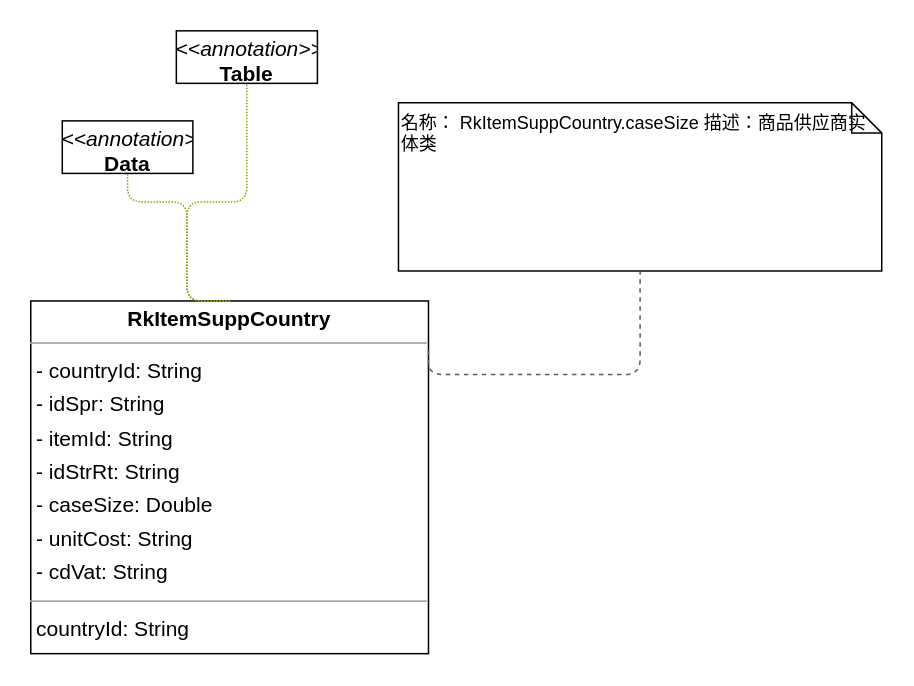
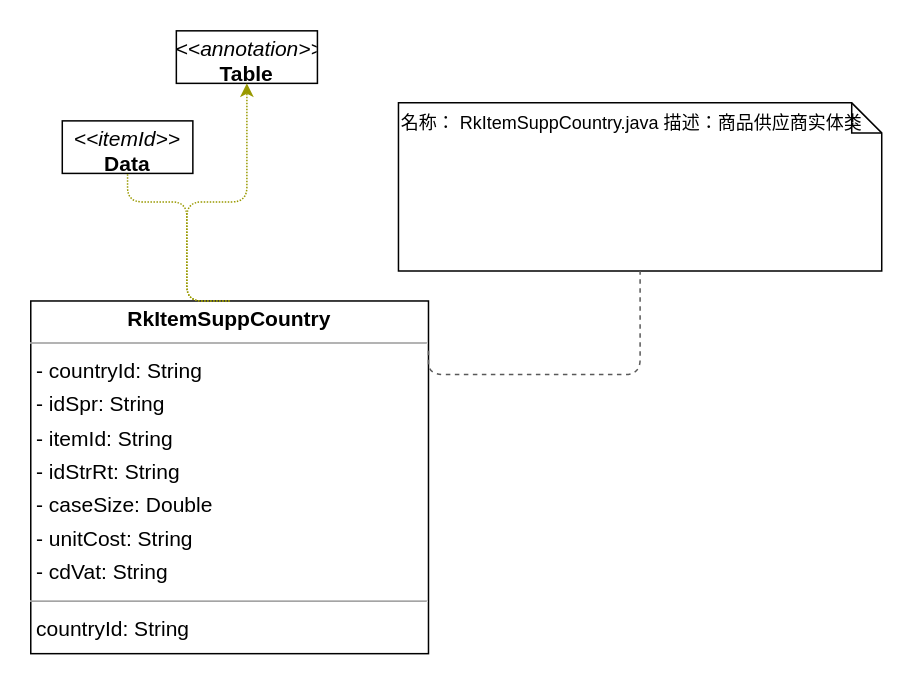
- <mxCell id="8" value="" style="html=1;rounded=1;edgeStyle=orthogonalEdgeStyle;dashed=1;dashPattern=1 1;startArrow=none;endArrow=none;strokeColor=#999900;exitX=0.500;exitY=0.000;exitDx=0;exitDy=0;entryX=0.500;entryY=1.001;entryDx=0;entryDy=0;" edge="1" parent="1" source="3" target="4"><mxGeometry width="50" height="50" relative="1" as="geometry"><Array as="points"><mxPoint x="124" y="134" /><mxPoint x="164" y="134" /></Array></mxGeometry></mxCell>
+ <mxCell id="8" value="" style="html=1;rounded=1;edgeStyle=orthogonalEdgeStyle;dashed=1;dashPattern=1 1;startArrow=none;endArrow=classic;strokeColor=#999900;exitX=0.500;exitY=0.000;exitDx=0;exitDy=0;entryX=0.500;entryY=1.001;entryDx=0;entryDy=0;" edge="1" parent="1" source="3" target="4"><mxGeometry width="50" height="50" relative="1" as="geometry"><Array as="points"><mxPoint x="124" y="134" /><mxPoint x="164" y="134" /></Array></mxGeometry></mxCell>
- <mxCell id="5" value="名称： RkItemSuppCountry.caseSize 描述：商品供应商实体类" style="shape=note;size=20;whiteSpace=wrap;html=1;verticalAlign=top;align=left;" vertex="1" parent="1"><mxGeometry x="265" y="68" width="322" height="112" as="geometry" /></mxCell>
+ <mxCell id="5" value="名称： RkItemSuppCountry.java 描述：商品供应商实体类" style="shape=note;size=20;whiteSpace=wrap;html=1;verticalAlign=top;align=left;" vertex="1" parent="1"><mxGeometry x="265" y="68" width="322" height="112" as="geometry" /></mxCell>
- <mxCell id="2" value="&lt;p style=&quot;margin:0px;margin-top:4px;text-align:center;&quot;&gt;&lt;i&gt;&amp;lt;&amp;lt;annotation&amp;gt;&amp;gt;&lt;/i&gt;&lt;br/&gt;&lt;b&gt;Data&lt;/b&gt;&lt;/p&gt;&lt;hr size=&quot;1&quot;/&gt;" style="verticalAlign=top;align=left;overflow=fill;fontSize=14;fontFamily=Helvetica;html=1;rounded=0;shadow=0;comic=0;labelBackgroundColor=none;strokeWidth=1;" vertex="1" parent="1"><mxGeometry x="41" y="80" width="87" height="35" as="geometry" /></mxCell>
+ <mxCell id="2" value="&lt;p style=&quot;margin:0px;margin-top:4px;text-align:center;&quot;&gt;&lt;i&gt;&amp;lt;&amp;lt;itemId&amp;gt;&amp;gt;&lt;/i&gt;&lt;br/&gt;&lt;b&gt;Data&lt;/b&gt;&lt;/p&gt;&lt;hr size=&quot;1&quot;/&gt;" style="verticalAlign=top;align=left;overflow=fill;fontSize=14;fontFamily=Helvetica;html=1;rounded=0;shadow=0;comic=0;labelBackgroundColor=none;strokeWidth=1;" vertex="1" parent="1"><mxGeometry x="41" y="80" width="87" height="35" as="geometry" /></mxCell>
